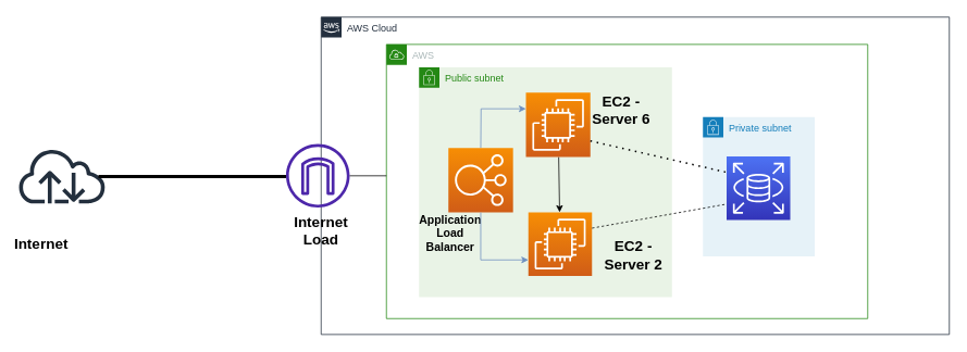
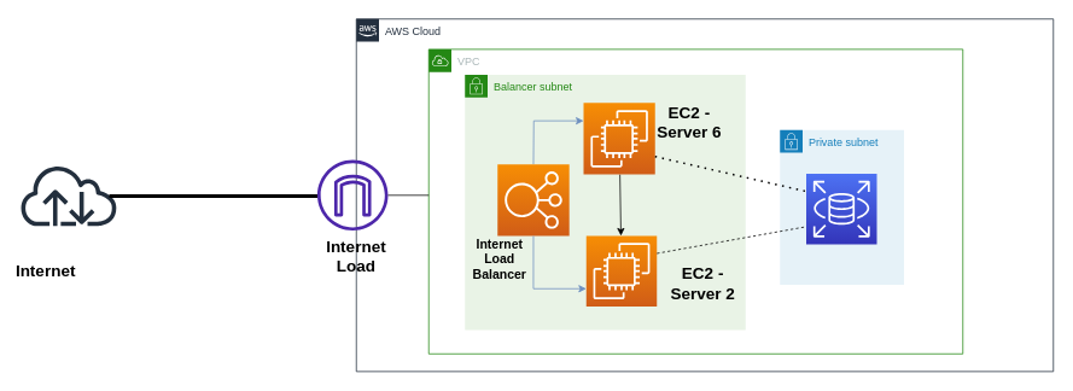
- <mxCell id="4" value="AWS" style="points=[[0,0],[0.25,0],[0.5,0],[0.75,0],[1,0],[1,0.25],[1,0.5],[1,0.75],[1,1],[0.75,1],[0.5,1],[0.25,1],[0,1],[0,0.75],[0,0.5],[0,0.25]];outlineConnect=0;gradientColor=none;html=1;whiteSpace=wrap;fontSize=12;fontStyle=0;container=1;pointerEvents=0;collapsible=0;recursiveResize=0;shape=mxgraph.aws4.group;grIcon=mxgraph.aws4.group_vpc;strokeColor=#248814;fillColor=none;verticalAlign=top;align=left;spacingLeft=30;fontColor=#AAB7B8;dashed=0;" vertex="1" parent="2"><mxGeometry x="80" y="33.5" width="590" height="336.5" as="geometry" /></mxCell>
+ <mxCell id="4" value="VPC" style="points=[[0,0],[0.25,0],[0.5,0],[0.75,0],[1,0],[1,0.25],[1,0.5],[1,0.75],[1,1],[0.75,1],[0.5,1],[0.25,1],[0,1],[0,0.75],[0,0.5],[0,0.25]];outlineConnect=0;gradientColor=none;html=1;whiteSpace=wrap;fontSize=12;fontStyle=0;container=1;pointerEvents=0;collapsible=0;recursiveResize=0;shape=mxgraph.aws4.group;grIcon=mxgraph.aws4.group_vpc;strokeColor=#248814;fillColor=none;verticalAlign=top;align=left;spacingLeft=30;fontColor=#AAB7B8;dashed=0;" vertex="1" parent="2"><mxGeometry x="80" y="33.5" width="590" height="336.5" as="geometry" /></mxCell>
- <mxCell id="8" value="Public subnet" style="points=[[0,0],[0.25,0],[0.5,0],[0.75,0],[1,0],[1,0.25],[1,0.5],[1,0.75],[1,1],[0.75,1],[0.5,1],[0.25,1],[0,1],[0,0.75],[0,0.5],[0,0.25]];outlineConnect=0;gradientColor=none;html=1;whiteSpace=wrap;fontSize=12;fontStyle=0;container=1;pointerEvents=0;collapsible=0;recursiveResize=0;shape=mxgraph.aws4.group;grIcon=mxgraph.aws4.group_security_group;grStroke=0;strokeColor=#248814;fillColor=#E9F3E6;verticalAlign=top;align=left;spacingLeft=30;fontColor=#248814;dashed=0;" vertex="1" parent="4"><mxGeometry x="40" y="28" width="310" height="282" as="geometry" /></mxCell>
+ <mxCell id="8" value="Balancer subnet" style="points=[[0,0],[0.25,0],[0.5,0],[0.75,0],[1,0],[1,0.25],[1,0.5],[1,0.75],[1,1],[0.75,1],[0.5,1],[0.25,1],[0,1],[0,0.75],[0,0.5],[0,0.25]];outlineConnect=0;gradientColor=none;html=1;whiteSpace=wrap;fontSize=12;fontStyle=0;container=1;pointerEvents=0;collapsible=0;recursiveResize=0;shape=mxgraph.aws4.group;grIcon=mxgraph.aws4.group_security_group;grStroke=0;strokeColor=#248814;fillColor=#E9F3E6;verticalAlign=top;align=left;spacingLeft=30;fontColor=#248814;dashed=0;" vertex="1" parent="4"><mxGeometry x="40" y="28" width="310" height="282" as="geometry" /></mxCell>
- <mxCell id="14" value="&lt;font style=&quot;font-size: 14px;&quot;&gt;&lt;b&gt;Application Load Balancer&lt;/b&gt;&lt;/font&gt;" style="text;strokeColor=none;align=center;fillColor=none;html=1;verticalAlign=middle;whiteSpace=wrap;rounded=0;" vertex="1" parent="8"><mxGeometry x="-3" y="189" width="83" height="30" as="geometry" /></mxCell>
+ <mxCell id="14" value="&lt;font style=&quot;font-size: 14px;&quot;&gt;&lt;b&gt;Internet Load Balancer&lt;/b&gt;&lt;/font&gt;" style="text;strokeColor=none;align=center;fillColor=none;html=1;verticalAlign=middle;whiteSpace=wrap;rounded=0;" vertex="1" parent="8"><mxGeometry x="-3" y="189" width="83" height="30" as="geometry" /></mxCell>
